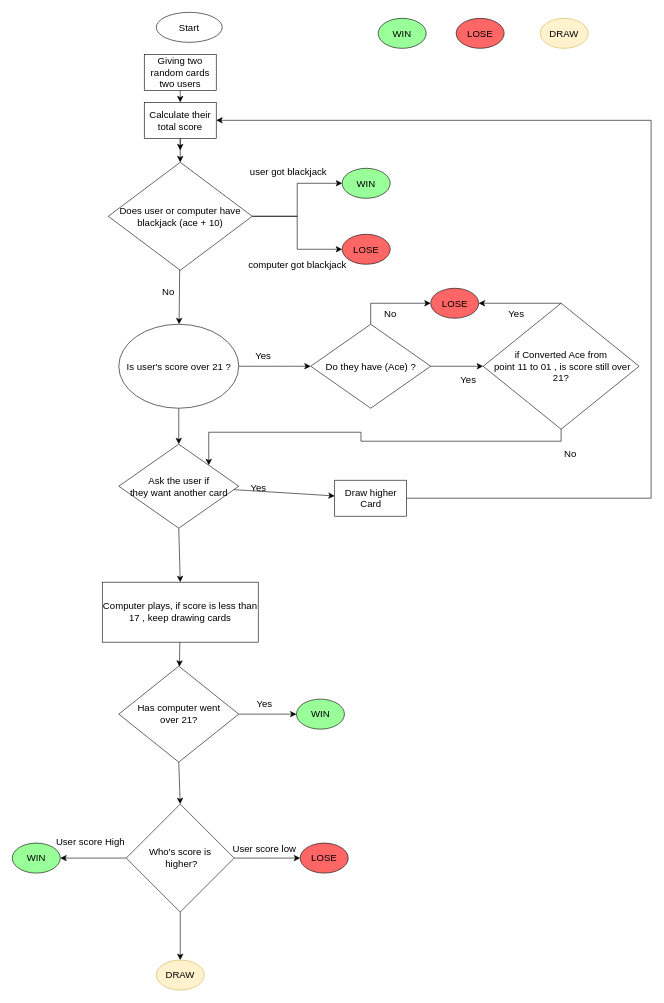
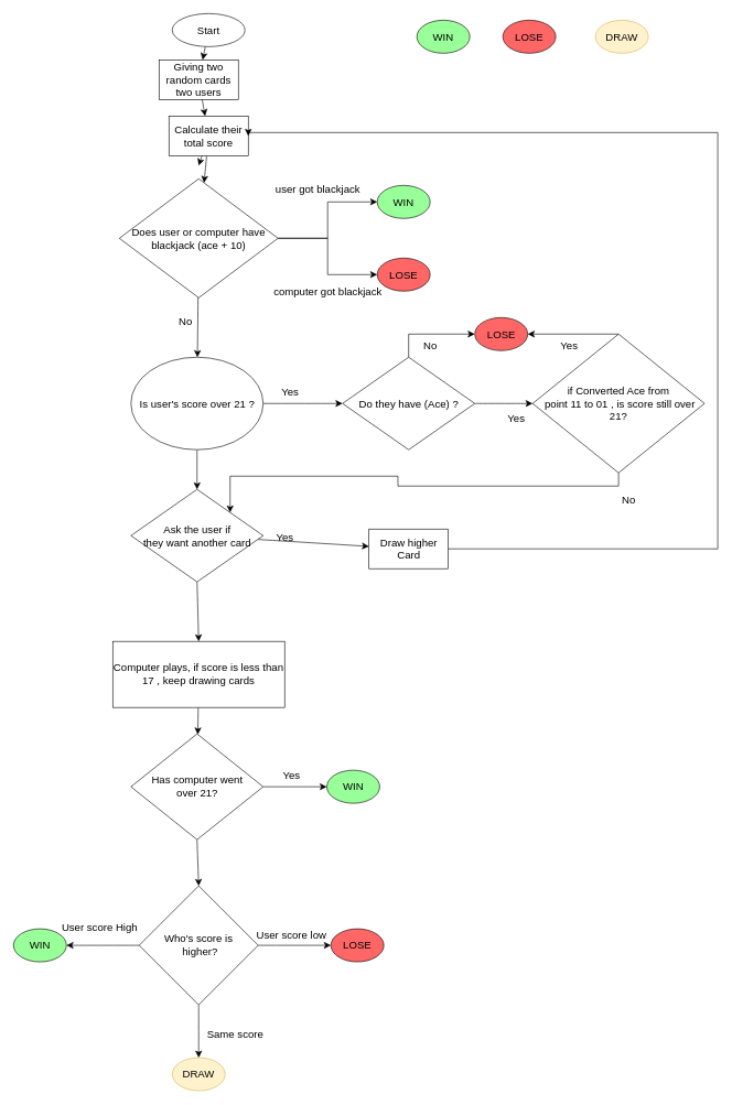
+ <mxCell id="2" value="" style="edgeStyle=none;curved=1;rounded=0;orthogonalLoop=1;jettySize=auto;html=1;fontSize=12;startSize=8;endSize=8;" edge="1" parent="1" source="3" target="6"><mxGeometry relative="1" as="geometry" /></mxCell>
- <mxCell id="9" value="Calculate their total score" style="whiteSpace=wrap;html=1;fontSize=16;" vertex="1" parent="1"><mxGeometry x="240" y="170" width="120" height="60" as="geometry" /></mxCell>
+ <mxCell id="9" value="Calculate their total score" style="whiteSpace=wrap;html=1;fontSize=16;" vertex="1" parent="1"><mxGeometry x="255" y="175" width="120" height="60" as="geometry" /></mxCell>
+ <mxCell id="58" value="Same score" style="text;html=1;align=center;verticalAlign=middle;resizable=0;points=[];autosize=1;strokeColor=none;fillColor=none;fontSize=16;" vertex="1" parent="1"><mxGeometry x="300" y="1550" width="110" height="30" as="geometry" /></mxCell>
